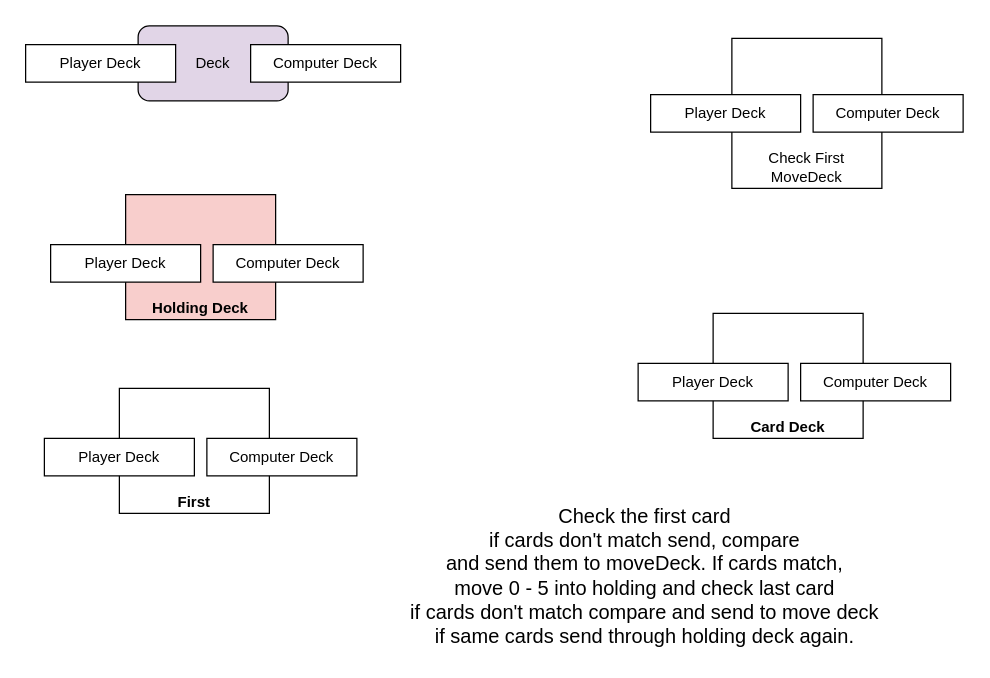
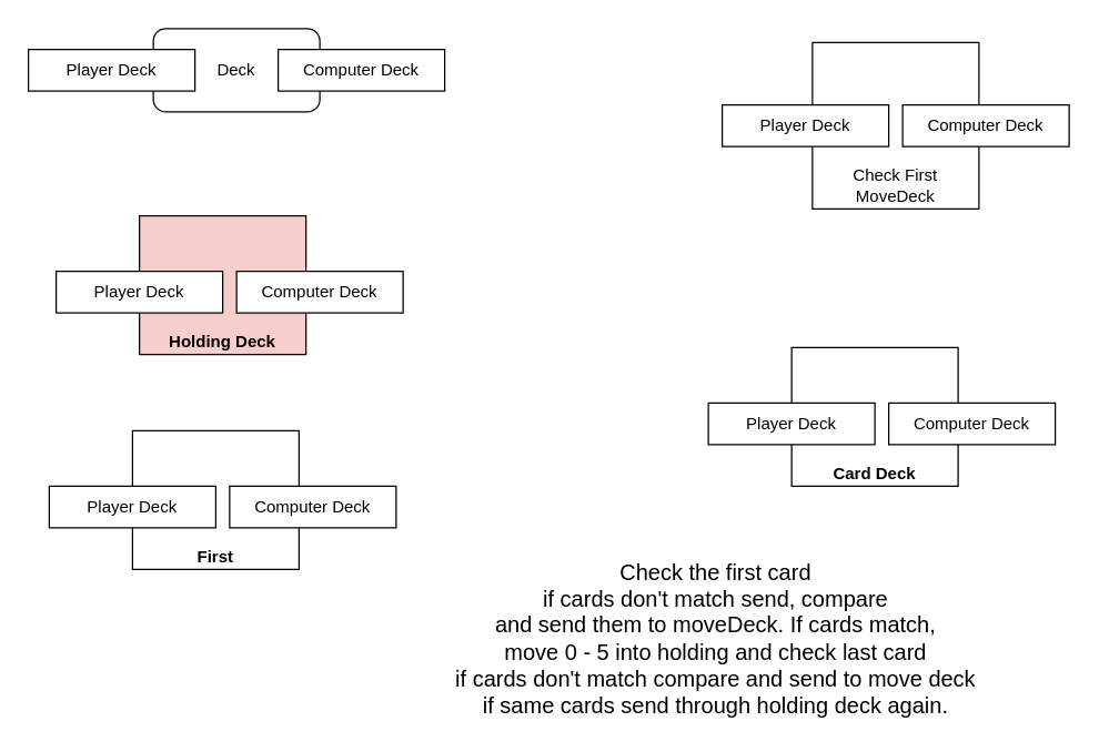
- <mxCell id="2" value="Deck" style="rounded=1;whiteSpace=wrap;html=1;fillColor=#e1d5e7;" parent="1" vertex="1"><mxGeometry x="110" y="20" width="120" height="60" as="geometry" /></mxCell>
+ <mxCell id="2" value="Deck" style="rounded=1;whiteSpace=wrap;html=1;" parent="1" vertex="1"><mxGeometry x="110" y="20" width="120" height="60" as="geometry" /></mxCell>
